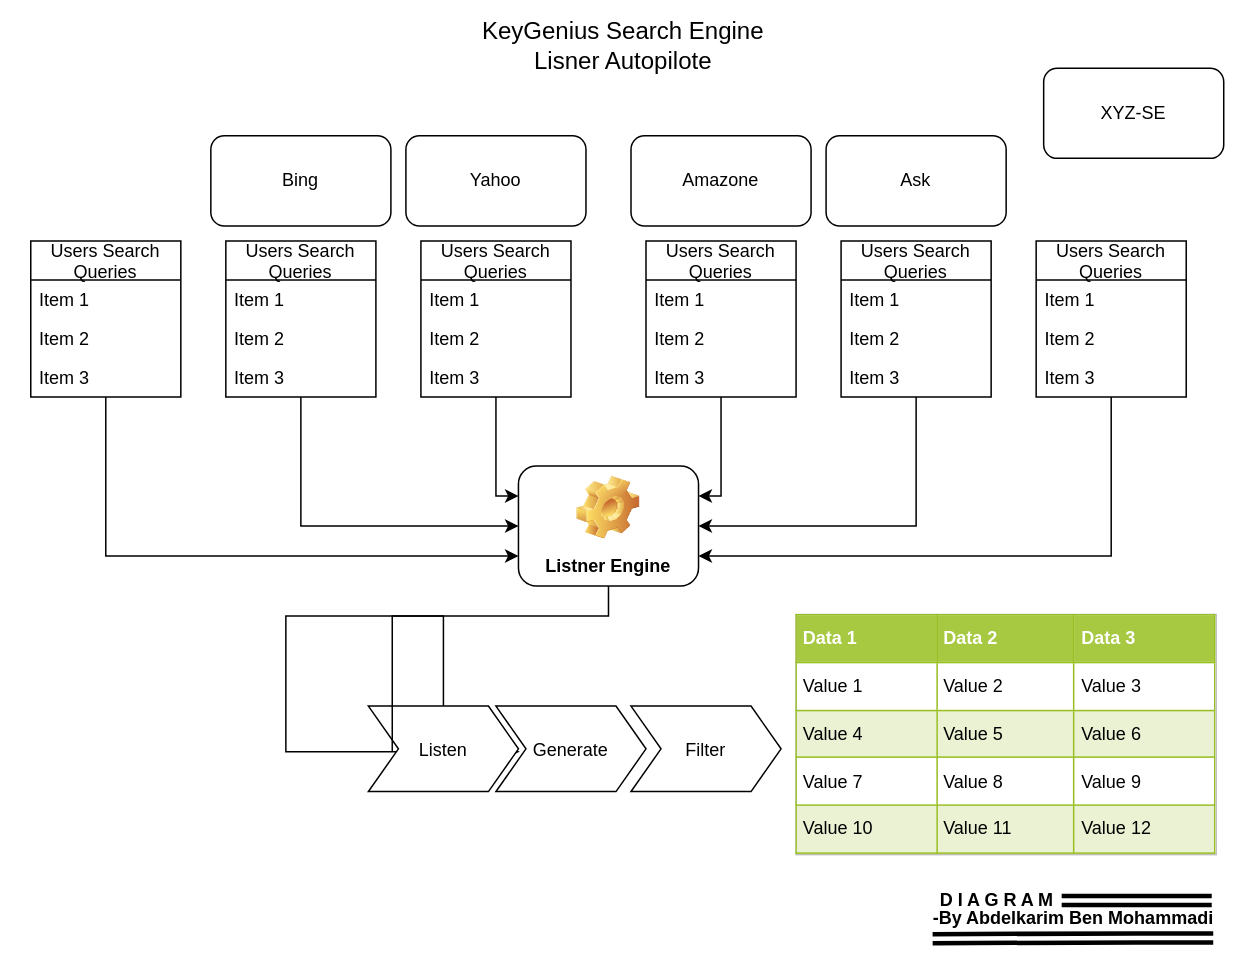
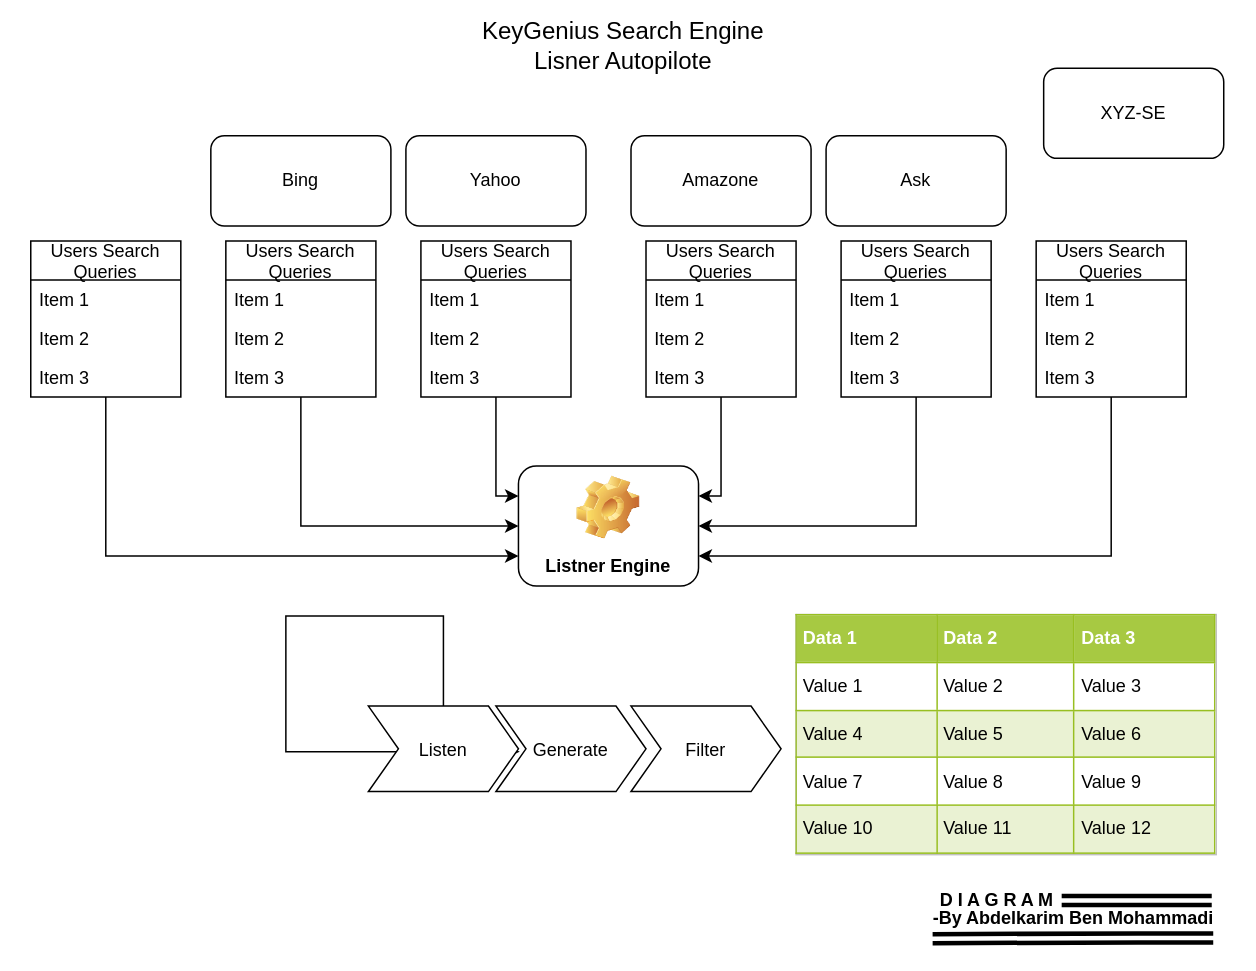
- <mxCell id="48" value="" style="edgeStyle=orthogonalEdgeStyle;rounded=0;orthogonalLoop=1;jettySize=auto;html=1;exitX=0.5;exitY=1;exitDx=0;exitDy=0;fontSize=12;entryX=0.159;entryY=0.533;entryDx=0;entryDy=0;entryPerimeter=0;endArrow=none;" edge="1" parent="1" source="9" target="47"><mxGeometry relative="1" as="geometry"><mxPoint x="345.9" y="500.381" as="targetPoint" /><mxPoint x="405" y="390" as="sourcePoint" /><Array as="points"><mxPoint x="405" y="410" /></Array></mxGeometry></mxCell>
